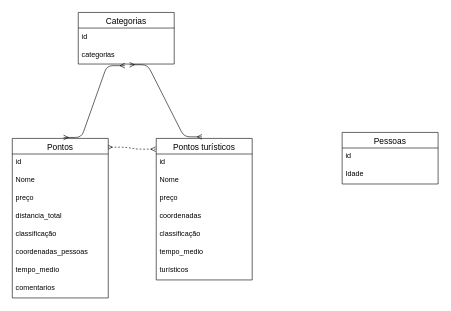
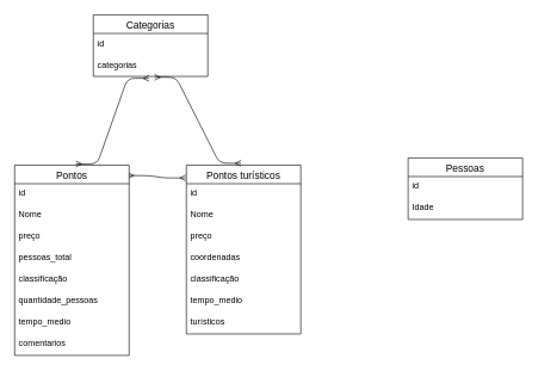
- <mxCell id="10" value="" style="edgeStyle=entityRelationEdgeStyle;fontSize=12;html=1;endArrow=ERmany;startArrow=ERmany;exitX=0.991;exitY=0.055;exitDx=0;exitDy=0;exitPerimeter=0;entryX=-0.006;entryY=0.076;entryDx=0;entryDy=0;entryPerimeter=0;dashed=1;" edge="1" parent="1" source="14" target="2"><mxGeometry width="100" height="100" relative="1" as="geometry"><mxPoint x="189.46" y="247.4" as="sourcePoint" /><mxPoint x="310" y="240" as="targetPoint" /></mxGeometry></mxCell>
+ <mxCell id="10" value="" style="edgeStyle=entityRelationEdgeStyle;fontSize=12;html=1;endArrow=ERmany;startArrow=ERmany;exitX=0.991;exitY=0.055;exitDx=0;exitDy=0;exitPerimeter=0;entryX=-0.006;entryY=0.076;entryDx=0;entryDy=0;entryPerimeter=0;" edge="1" parent="1" source="14" target="2"><mxGeometry width="100" height="100" relative="1" as="geometry"><mxPoint x="189.46" y="247.4" as="sourcePoint" /><mxPoint x="310" y="240" as="targetPoint" /></mxGeometry></mxCell>
- <mxCell id="18" value="distancia_total" style="text;strokeColor=none;fillColor=none;spacingLeft=4;spacingRight=4;overflow=hidden;rotatable=0;points=[[0,0.5],[1,0.5]];portConstraint=eastwest;fontSize=12;" vertex="1" parent="14"><mxGeometry y="116" width="160" height="30" as="geometry" /></mxCell>
+ <mxCell id="18" value="pessoas_total" style="text;strokeColor=none;fillColor=none;spacingLeft=4;spacingRight=4;overflow=hidden;rotatable=0;points=[[0,0.5],[1,0.5]];portConstraint=eastwest;fontSize=12;" vertex="1" parent="14"><mxGeometry y="116" width="160" height="30" as="geometry" /></mxCell>
- <mxCell id="20" value="coordenadas_pessoas" style="text;strokeColor=none;fillColor=none;spacingLeft=4;spacingRight=4;overflow=hidden;rotatable=0;points=[[0,0.5],[1,0.5]];portConstraint=eastwest;fontSize=12;" vertex="1" parent="14"><mxGeometry y="176" width="160" height="30" as="geometry" /></mxCell>
+ <mxCell id="20" value="quantidade_pessoas" style="text;strokeColor=none;fillColor=none;spacingLeft=4;spacingRight=4;overflow=hidden;rotatable=0;points=[[0,0.5],[1,0.5]];portConstraint=eastwest;fontSize=12;" vertex="1" parent="14"><mxGeometry y="176" width="160" height="30" as="geometry" /></mxCell>
